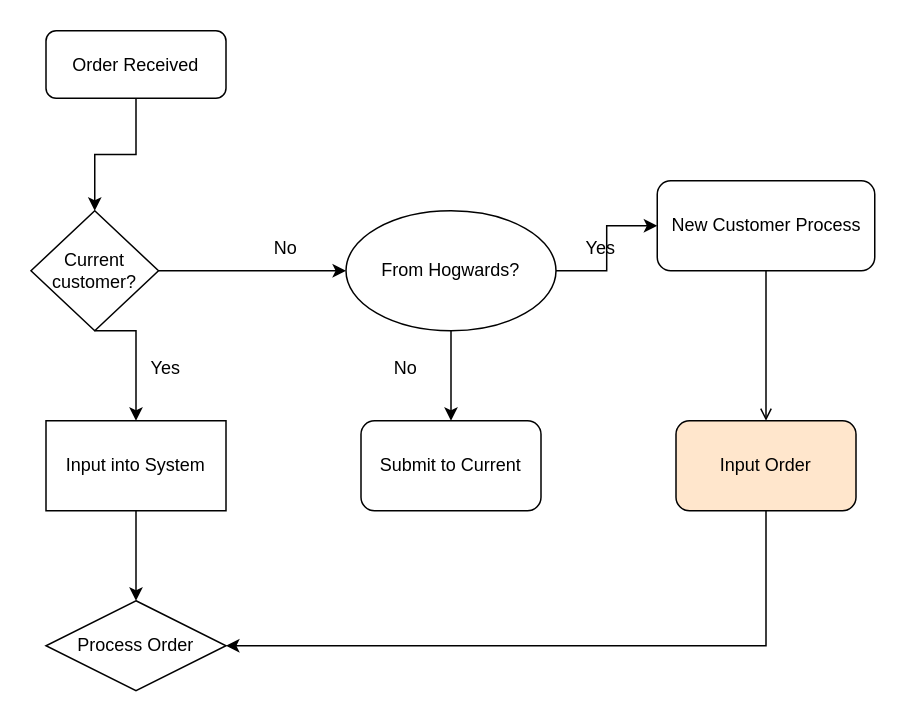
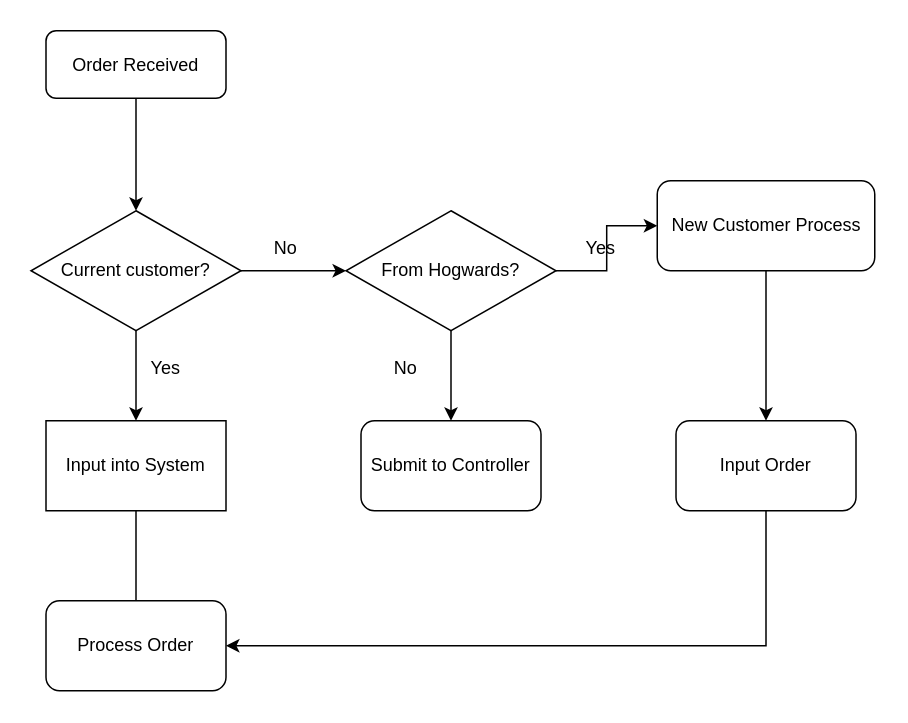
- <mxCell id="6" value="Current customer?" style="rhombus;whiteSpace=wrap;html=1;" vertex="1" parent="1"><mxGeometry x="20" y="140" width="85" height="80" as="geometry" /></mxCell>
+ <mxCell id="6" value="Current customer?" style="rhombus;whiteSpace=wrap;html=1;" vertex="1" parent="1"><mxGeometry x="20" y="140" width="140" height="80" as="geometry" /></mxCell>
- <mxCell id="9" value="From Hogwards?" style="ellipse;whiteSpace=wrap;html=1;" vertex="1" parent="1"><mxGeometry x="230" y="140" width="140" height="80" as="geometry" /></mxCell>
+ <mxCell id="9" value="From Hogwards?" style="rhombus;whiteSpace=wrap;html=1;" vertex="1" parent="1"><mxGeometry x="230" y="140" width="140" height="80" as="geometry" /></mxCell>
- <mxCell id="14" style="edgeStyle=orthogonalEdgeStyle;rounded=0;orthogonalLoop=1;jettySize=auto;html=1;exitX=0.5;exitY=1;exitDx=0;exitDy=0;entryX=0.5;entryY=0;entryDx=0;entryDy=0;endArrow=open;" edge="1" parent="1" source="15" target="17"><mxGeometry relative="1" as="geometry" /></mxCell>
+ <mxCell id="14" style="edgeStyle=orthogonalEdgeStyle;rounded=0;orthogonalLoop=1;jettySize=auto;html=1;exitX=0.5;exitY=1;exitDx=0;exitDy=0;entryX=0.5;entryY=0;entryDx=0;entryDy=0;" edge="1" parent="1" source="15" target="17"><mxGeometry relative="1" as="geometry" /></mxCell>
- <mxCell id="12" value="Submit to Current" style="rounded=1;whiteSpace=wrap;html=1;" vertex="1" parent="1"><mxGeometry x="240" y="280" width="120" height="60" as="geometry" /></mxCell>
+ <mxCell id="12" value="Submit to Controller" style="rounded=1;whiteSpace=wrap;html=1;" vertex="1" parent="1"><mxGeometry x="240" y="280" width="120" height="60" as="geometry" /></mxCell>
- <mxCell id="17" value="Input Order" style="rounded=1;whiteSpace=wrap;html=1;fillColor=#ffe6cc;" vertex="1" parent="1"><mxGeometry x="450" y="280" width="120" height="60" as="geometry" /></mxCell>
+ <mxCell id="17" value="Input Order" style="rounded=1;whiteSpace=wrap;html=1;" vertex="1" parent="1"><mxGeometry x="450" y="280" width="120" height="60" as="geometry" /></mxCell>
- <mxCell id="10" style="edgeStyle=orthogonalEdgeStyle;rounded=0;orthogonalLoop=1;jettySize=auto;html=1;exitX=0.5;exitY=1;exitDx=0;exitDy=0;entryX=0.5;entryY=0;entryDx=0;entryDy=0;" edge="1" parent="1" source="11" target="13"><mxGeometry relative="1" as="geometry" /></mxCell>
+ <mxCell id="10" style="edgeStyle=orthogonalEdgeStyle;rounded=0;orthogonalLoop=1;jettySize=auto;html=1;exitX=0.5;exitY=1;exitDx=0;exitDy=0;entryX=0.5;entryY=0;entryDx=0;entryDy=0;endArrow=none;" edge="1" parent="1" source="11" target="13"><mxGeometry relative="1" as="geometry" /></mxCell>
- <mxCell id="13" value="Process Order" style="rhombus;whiteSpace=wrap;html=1;" vertex="1" parent="1"><mxGeometry x="30" y="400" width="120" height="60" as="geometry" /></mxCell>
+ <mxCell id="13" value="Process Order" style="rounded=1;whiteSpace=wrap;html=1;" vertex="1" parent="1"><mxGeometry x="30" y="400" width="120" height="60" as="geometry" /></mxCell>
